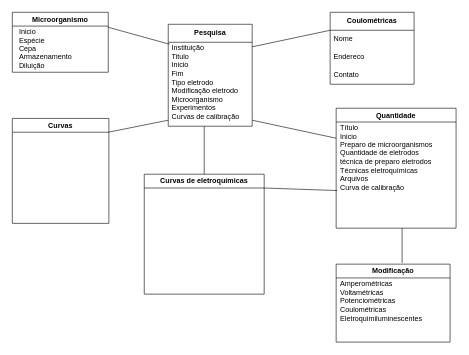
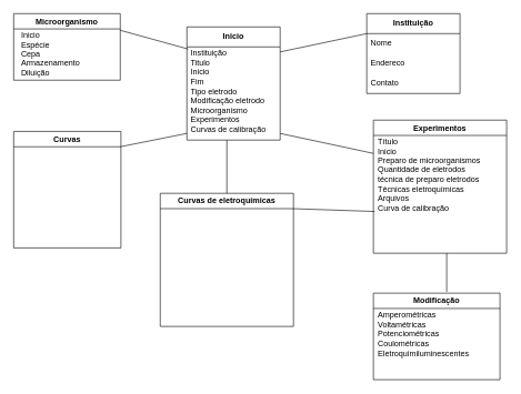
- <mxCell id="5" value="&lt;b&gt;Coulométricas&lt;/b&gt;" style="swimlane;fontStyle=0;childLayout=stackLayout;horizontal=1;startSize=30;horizontalStack=0;resizeParent=1;resizeParentMax=0;resizeLast=0;collapsible=1;marginBottom=0;whiteSpace=wrap;html=1;" vertex="1" parent="1"><mxGeometry x="550" y="20" width="140" height="120" as="geometry" /></mxCell>
+ <mxCell id="5" value="&lt;b&gt;Instituição&lt;/b&gt;" style="swimlane;fontStyle=0;childLayout=stackLayout;horizontal=1;startSize=30;horizontalStack=0;resizeParent=1;resizeParentMax=0;resizeLast=0;collapsible=1;marginBottom=0;whiteSpace=wrap;html=1;" vertex="1" parent="1"><mxGeometry x="550" y="20" width="140" height="120" as="geometry" /></mxCell>
- <mxCell id="2" value="&lt;b&gt;Pesquisa&lt;/b&gt;" style="swimlane;fontStyle=0;childLayout=stackLayout;horizontal=1;startSize=30;horizontalStack=0;resizeParent=1;resizeParentMax=0;resizeLast=0;collapsible=1;marginBottom=0;whiteSpace=wrap;html=1;" vertex="1" parent="1"><mxGeometry x="280" y="40" width="140" height="170" as="geometry" /></mxCell>
+ <mxCell id="2" value="&lt;b&gt;Inicio&lt;/b&gt;" style="swimlane;fontStyle=0;childLayout=stackLayout;horizontal=1;startSize=30;horizontalStack=0;resizeParent=1;resizeParentMax=0;resizeLast=0;collapsible=1;marginBottom=0;whiteSpace=wrap;html=1;" vertex="1" parent="1"><mxGeometry x="280" y="40" width="140" height="170" as="geometry" /></mxCell>
- <mxCell id="13" value="Quantidade" style="swimlane;whiteSpace=wrap;html=1;startSize=23;" vertex="1" parent="1"><mxGeometry x="560" y="180" width="200" height="200" as="geometry" /></mxCell>
+ <mxCell id="13" value="Experimentos" style="swimlane;whiteSpace=wrap;html=1;startSize=23;" vertex="1" parent="1"><mxGeometry x="560" y="180" width="200" height="200" as="geometry" /></mxCell>
